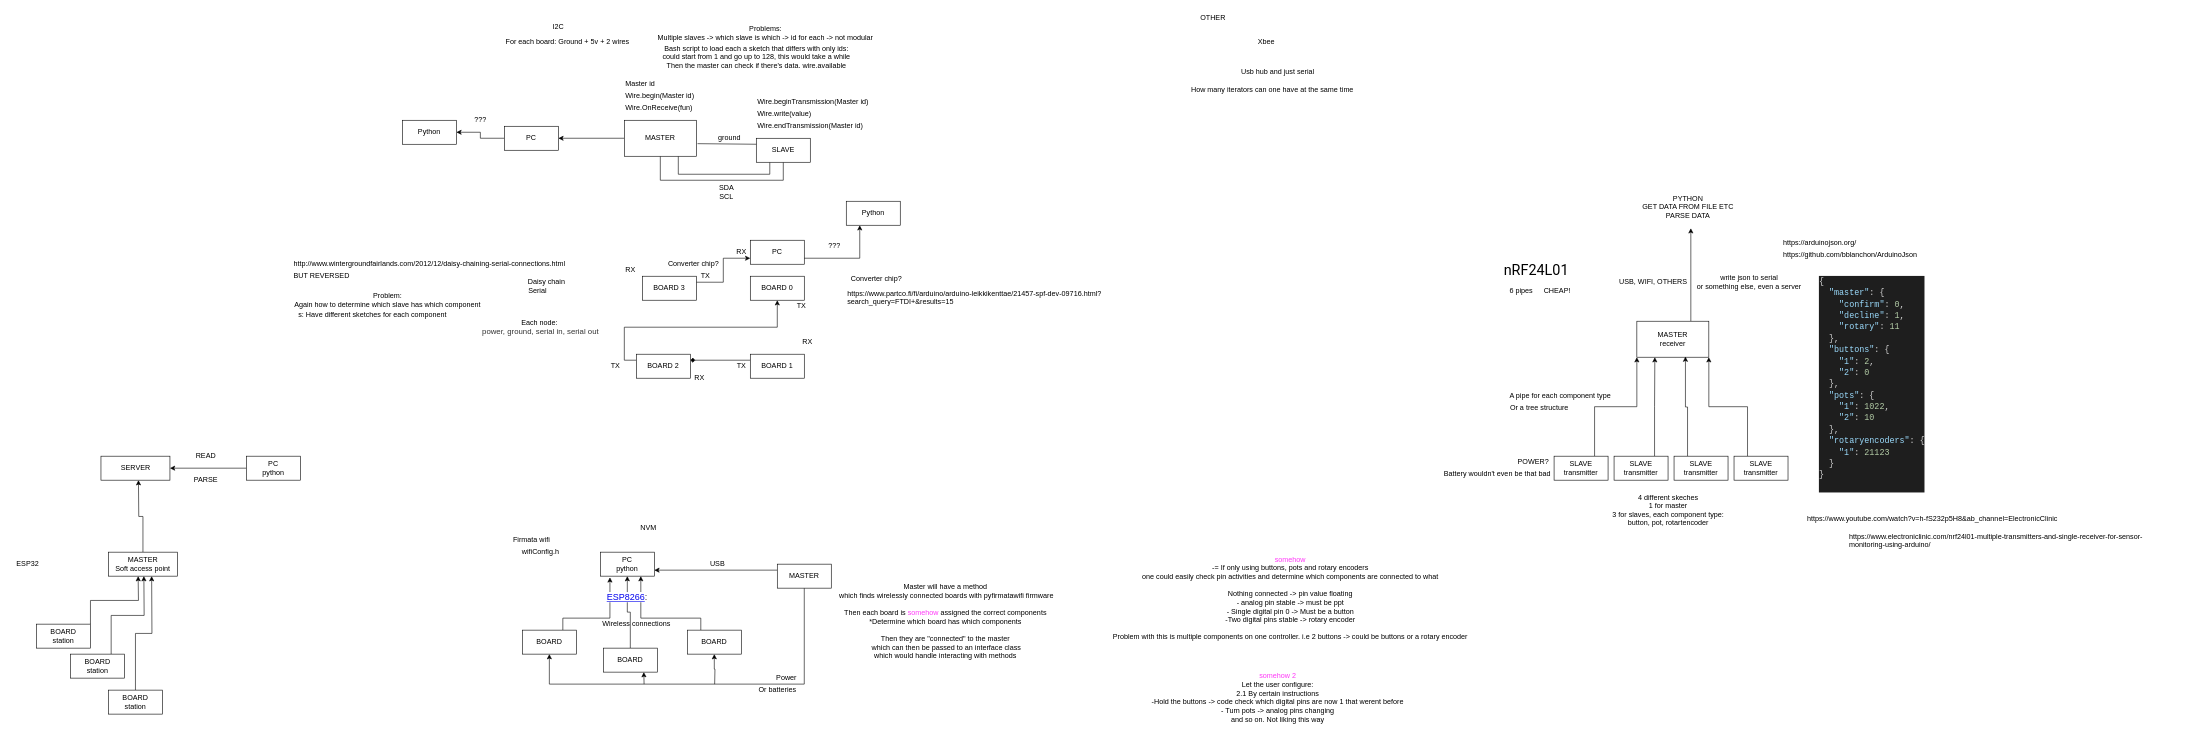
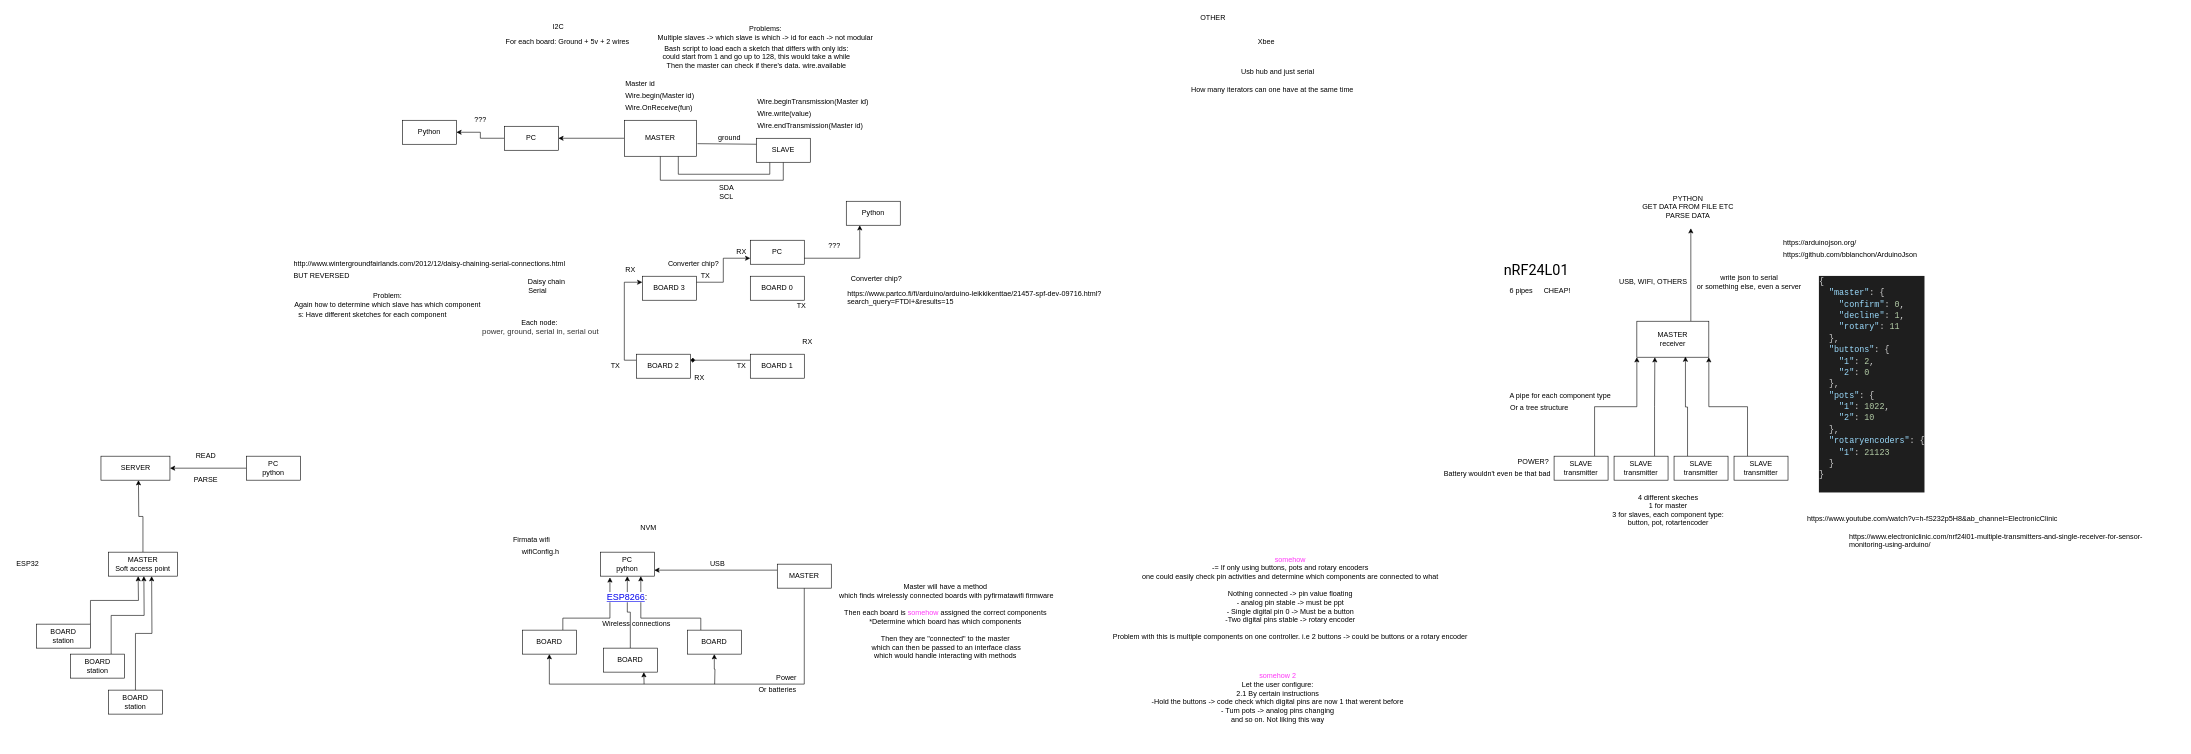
- <mxCell id="27" style="edgeStyle=orthogonalEdgeStyle;rounded=0;orthogonalLoop=1;jettySize=auto;html=1;exitX=0;exitY=0.25;exitDx=0;exitDy=0;endArrow=classic;endFill=1;" parent="1" source="28" target="20" edge="1"><mxGeometry relative="1" as="geometry" /></mxCell>
+ <mxCell id="27" style="edgeStyle=orthogonalEdgeStyle;rounded=0;orthogonalLoop=1;jettySize=auto;html=1;exitX=0;exitY=0.25;exitDx=0;exitDy=0;entryX=0;entryY=0.25;entryDx=0;entryDy=0;endArrow=classic;endFill=1;" parent="1" source="28" target="22" edge="1"><mxGeometry relative="1" as="geometry" /></mxCell>
